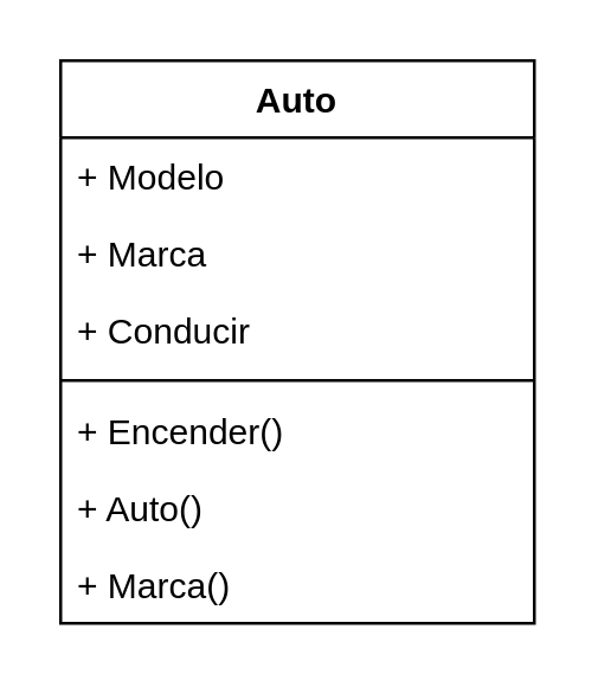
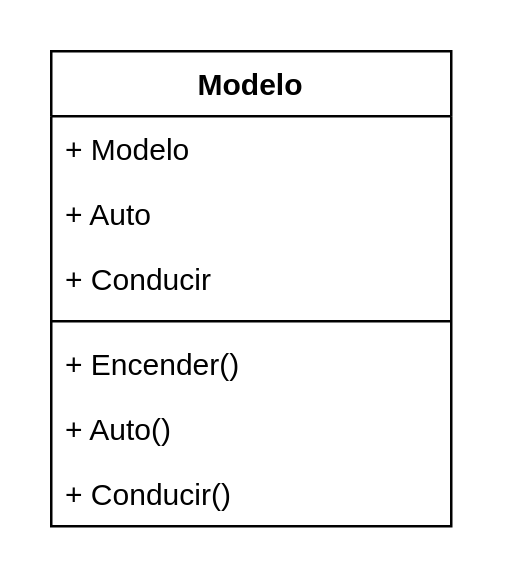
- <mxCell id="2" value="Auto" style="swimlane;fontStyle=1;align=center;verticalAlign=top;childLayout=stackLayout;horizontal=1;startSize=26;horizontalStack=0;resizeParent=1;resizeParentMax=0;resizeLast=0;collapsible=1;marginBottom=0;" vertex="1" parent="1"><mxGeometry x="20" y="20" width="160" height="190" as="geometry" /></mxCell>
+ <mxCell id="2" value="Modelo" style="swimlane;fontStyle=1;align=center;verticalAlign=top;childLayout=stackLayout;horizontal=1;startSize=26;horizontalStack=0;resizeParent=1;resizeParentMax=0;resizeLast=0;collapsible=1;marginBottom=0;" vertex="1" parent="1"><mxGeometry x="20" y="20" width="160" height="190" as="geometry" /></mxCell>
- <mxCell id="4" value="+ Marca" style="text;strokeColor=none;fillColor=none;align=left;verticalAlign=top;spacingLeft=4;spacingRight=4;overflow=hidden;rotatable=0;points=[[0,0.5],[1,0.5]];portConstraint=eastwest;" vertex="1" parent="2"><mxGeometry y="52" width="160" height="26" as="geometry" /></mxCell>
+ <mxCell id="4" value="+ Auto" style="text;strokeColor=none;fillColor=none;align=left;verticalAlign=top;spacingLeft=4;spacingRight=4;overflow=hidden;rotatable=0;points=[[0,0.5],[1,0.5]];portConstraint=eastwest;" vertex="1" parent="2"><mxGeometry y="52" width="160" height="26" as="geometry" /></mxCell>
- <mxCell id="9" value="+ Marca()" style="text;strokeColor=none;fillColor=none;align=left;verticalAlign=top;spacingLeft=4;spacingRight=4;overflow=hidden;rotatable=0;points=[[0,0.5],[1,0.5]];portConstraint=eastwest;" vertex="1" parent="2"><mxGeometry y="164" width="160" height="26" as="geometry" /></mxCell>
+ <mxCell id="9" value="+ Conducir()" style="text;strokeColor=none;fillColor=none;align=left;verticalAlign=top;spacingLeft=4;spacingRight=4;overflow=hidden;rotatable=0;points=[[0,0.5],[1,0.5]];portConstraint=eastwest;" vertex="1" parent="2"><mxGeometry y="164" width="160" height="26" as="geometry" /></mxCell>
